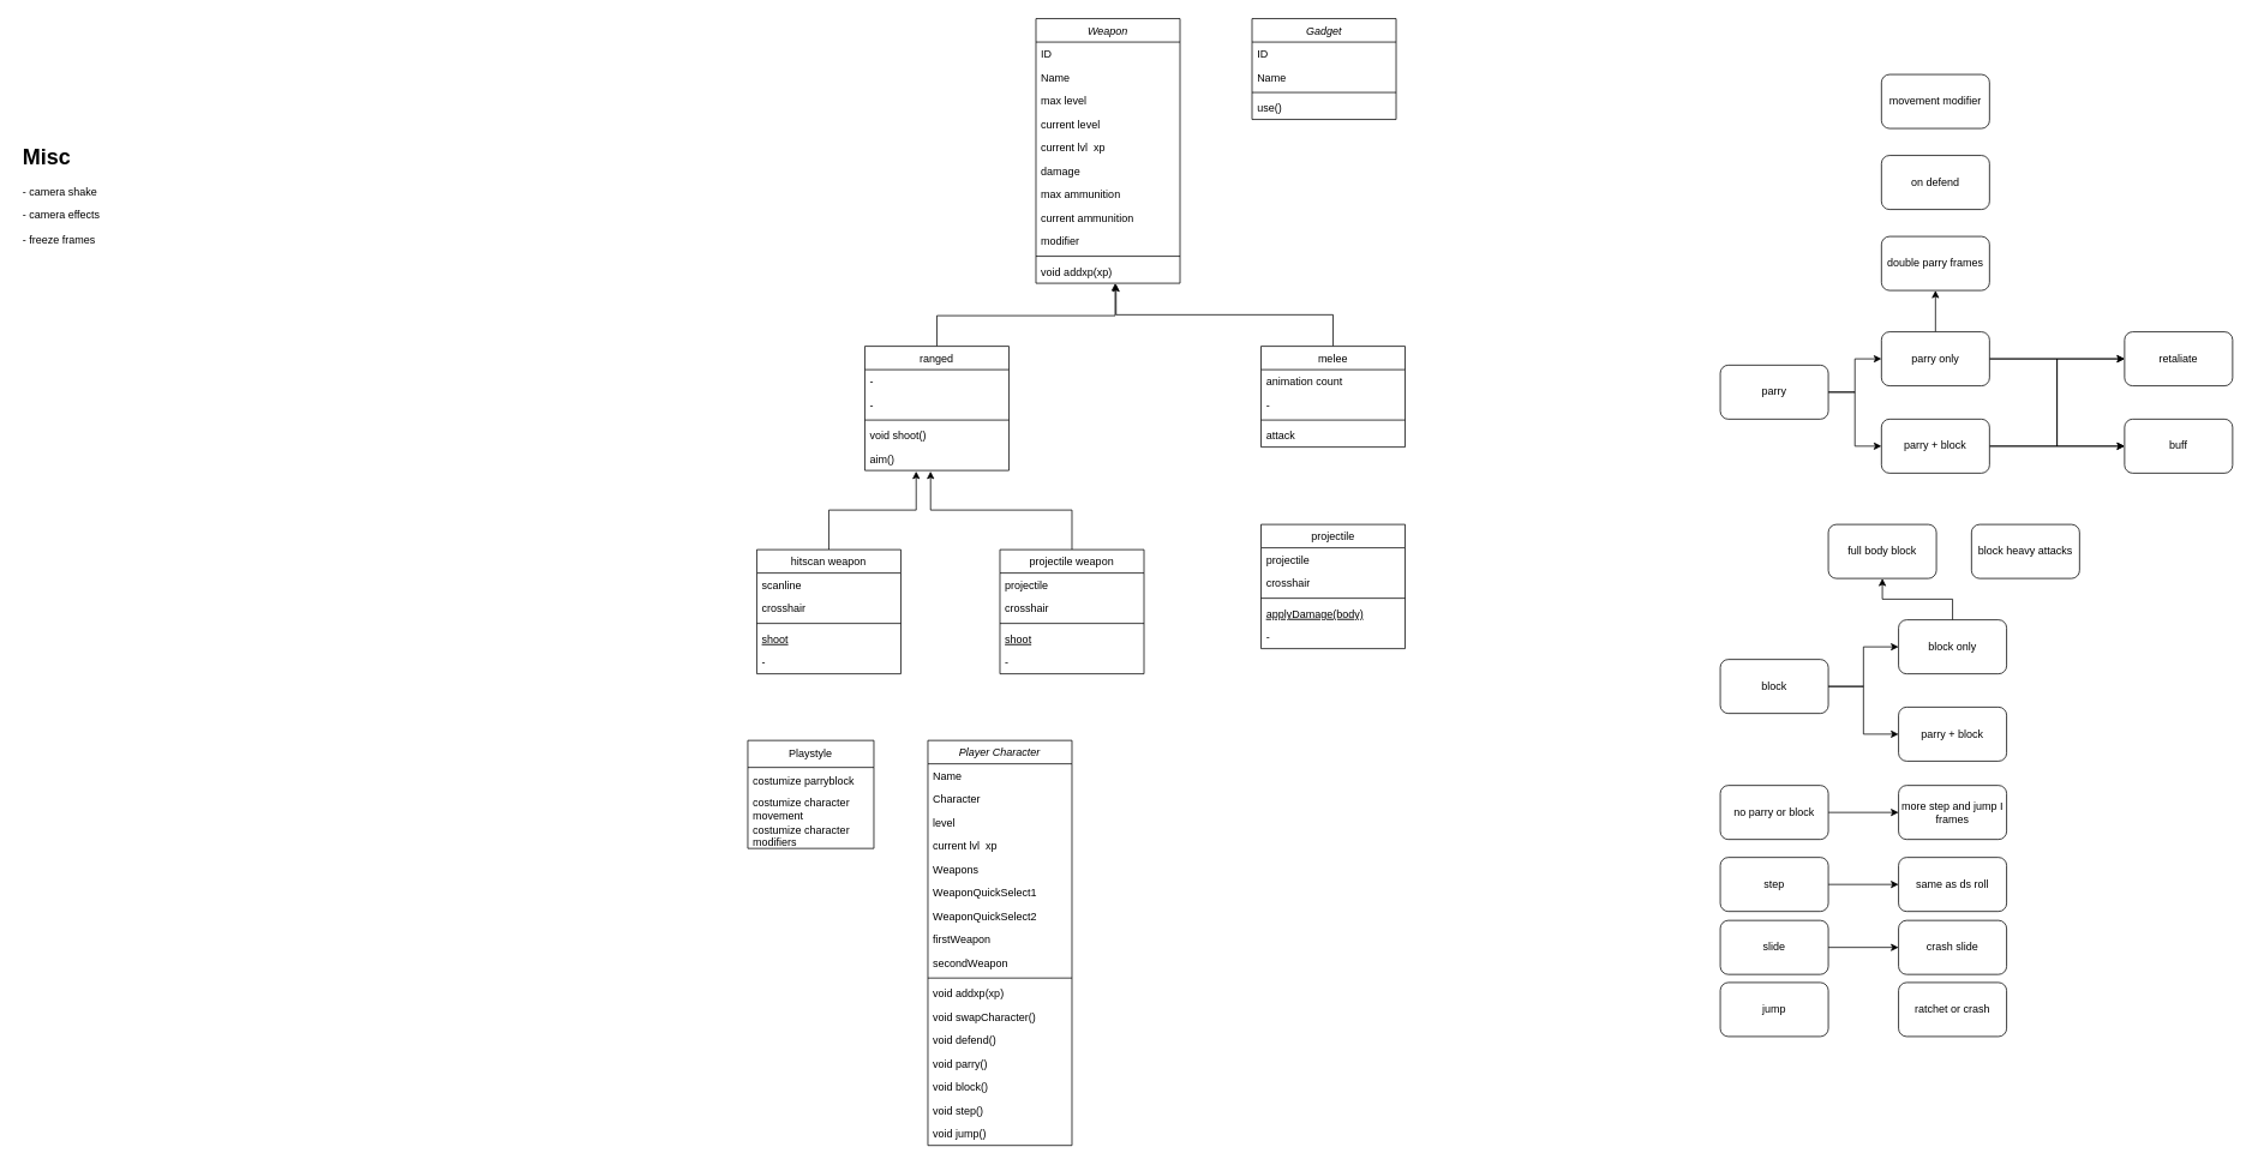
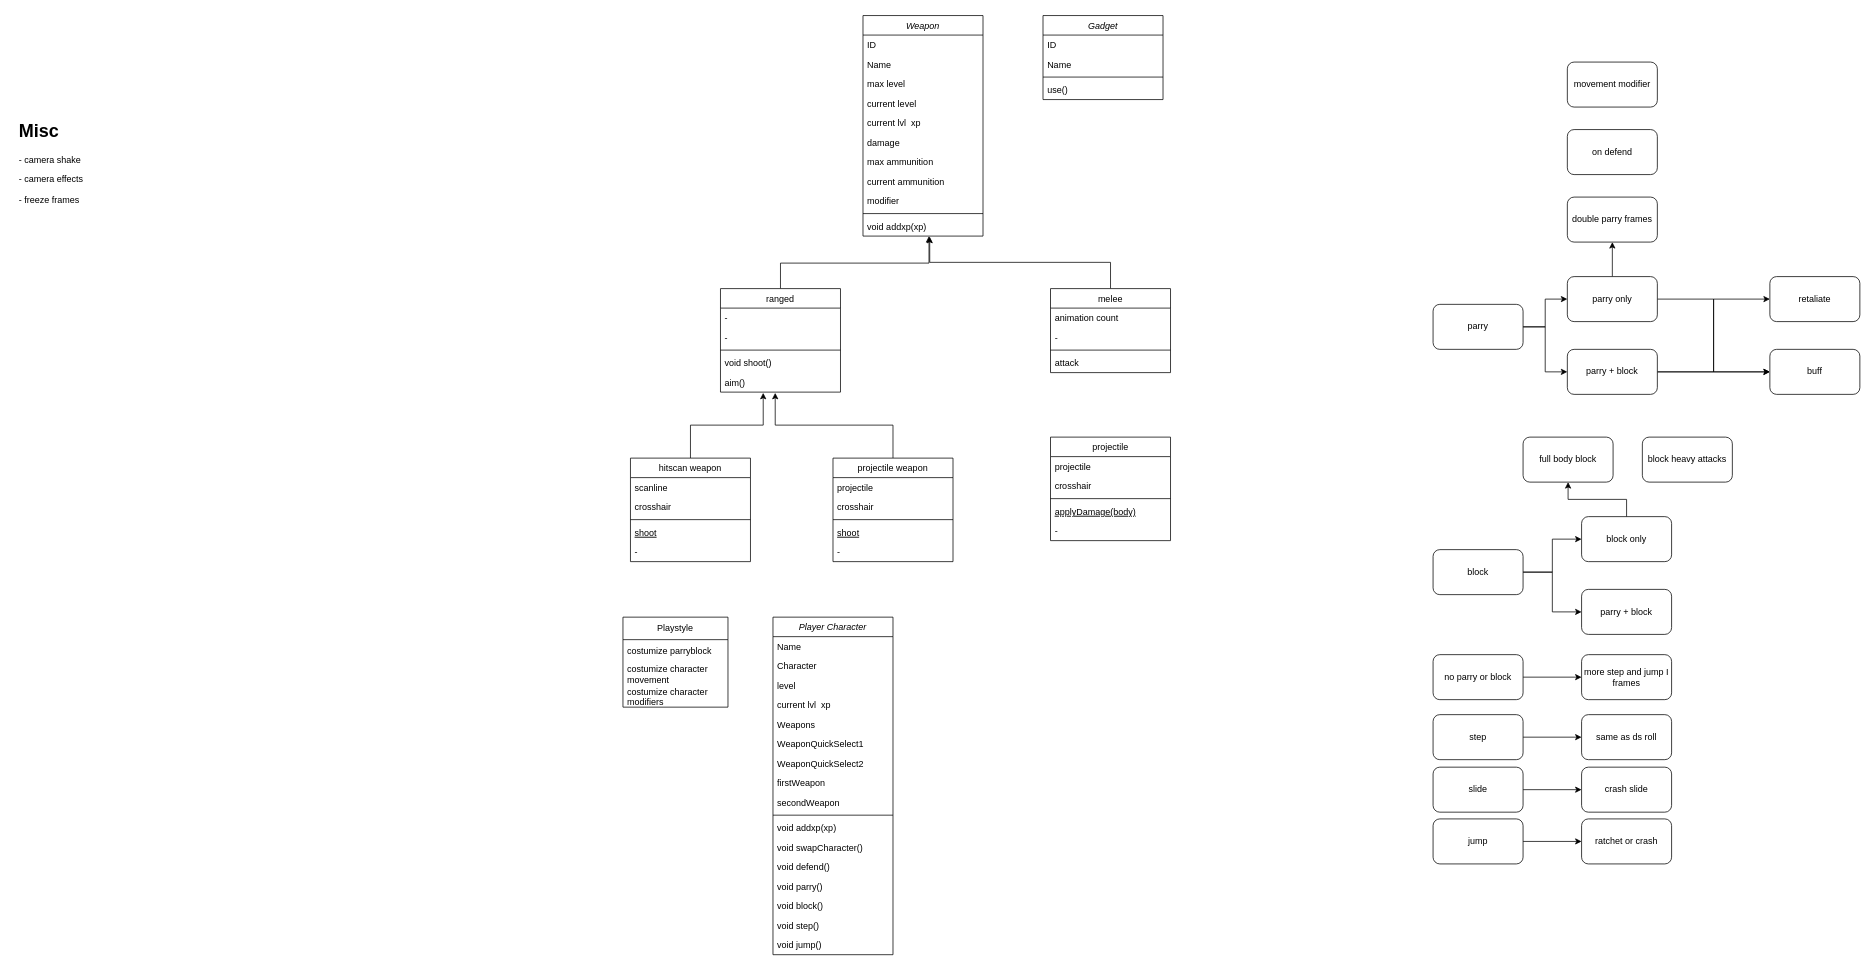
- <mxCell id="69" style="edgeStyle=orthogonalEdgeStyle;rounded=0;orthogonalLoop=1;jettySize=auto;html=1;exitX=1;exitY=0.5;exitDx=0;exitDy=0;" edge="1" parent="1" source="71" target="72"><mxGeometry relative="1" as="geometry" /></mxCell>
+ <mxCell id="97" style="edgeStyle=orthogonalEdgeStyle;rounded=0;orthogonalLoop=1;jettySize=auto;html=1;exitX=1;exitY=0.5;exitDx=0;exitDy=0;entryX=0;entryY=0.5;entryDx=0;entryDy=0;" edge="1" parent="1" source="98" target="99"><mxGeometry relative="1" as="geometry" /></mxCell>
